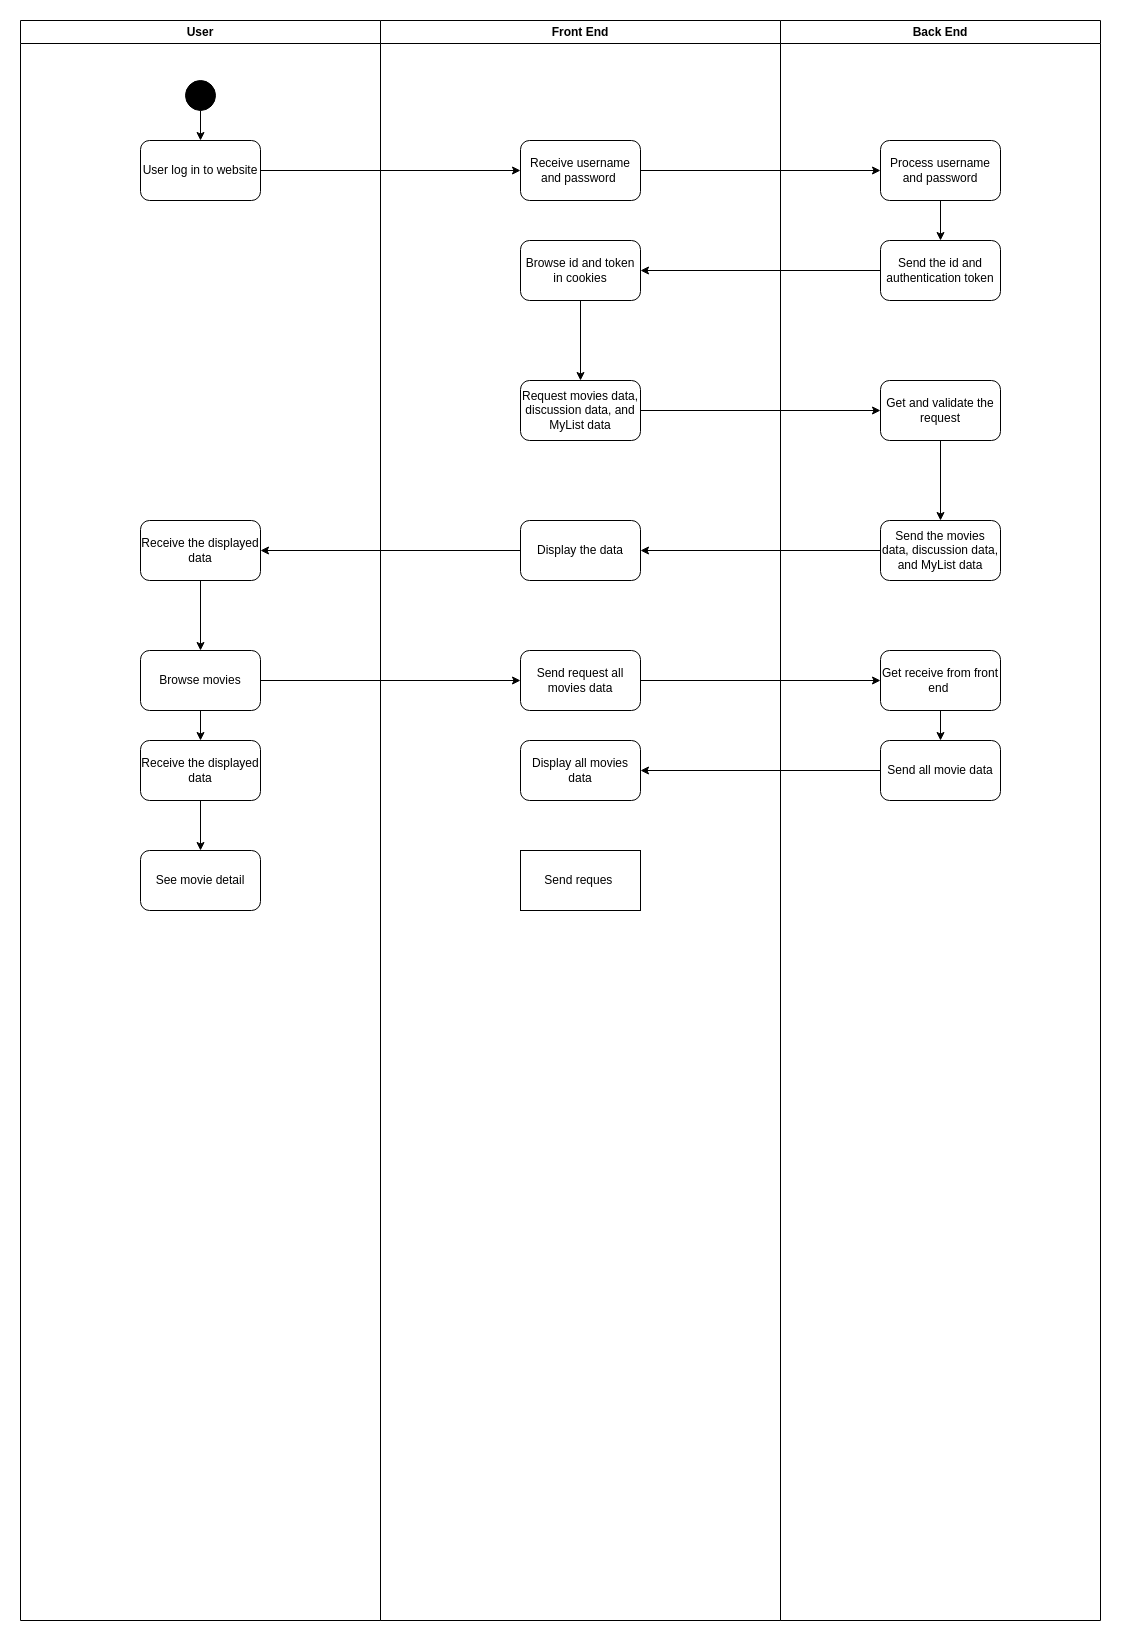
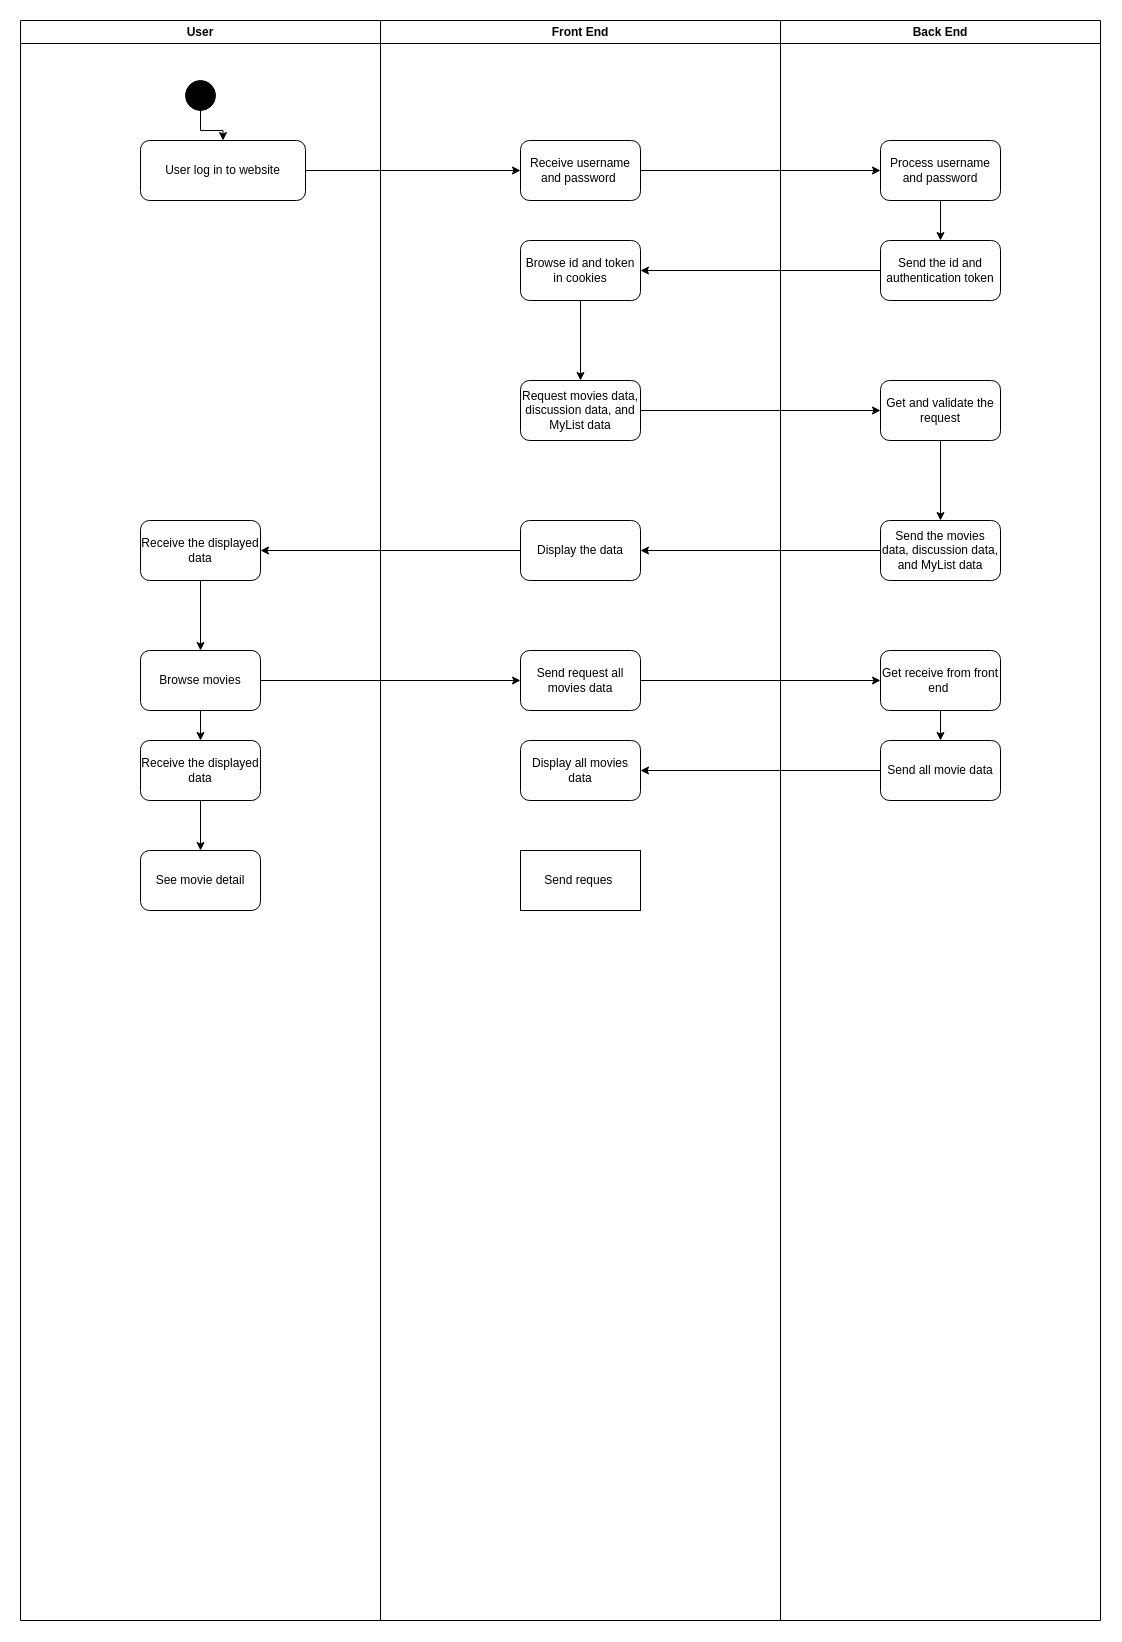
- <mxCell id="5" value="User log in to website" style="rounded=1;whiteSpace=wrap;html=1;" vertex="1" parent="2"><mxGeometry x="120" y="120" width="120" height="60" as="geometry" /></mxCell>
+ <mxCell id="5" value="User log in to website" style="rounded=1;whiteSpace=wrap;html=1;" vertex="1" parent="2"><mxGeometry x="120" y="120" width="165" height="60" as="geometry" /></mxCell>
